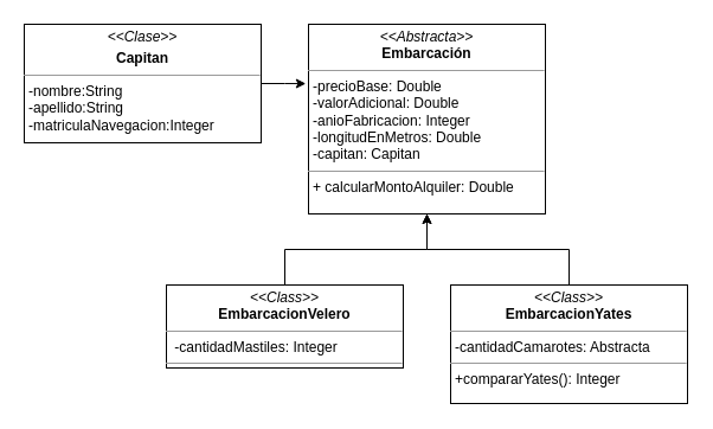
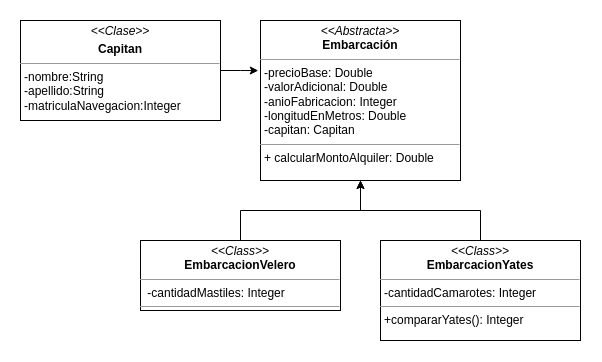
- <mxCell id="6" value="&lt;p style=&quot;margin: 0px ; margin-top: 4px ; text-align: center&quot;&gt;&lt;i&gt;&amp;lt;&amp;lt;Class&amp;gt;&amp;gt;&lt;/i&gt;&lt;br&gt;&lt;b&gt;EmbarcacionYates&lt;/b&gt;&lt;/p&gt;&lt;hr size=&quot;1&quot;&gt;&lt;p style=&quot;margin: 0px ; margin-left: 4px&quot;&gt;-cantidadCamarotes: Abstracta&lt;br&gt;&lt;/p&gt;&lt;hr size=&quot;1&quot;&gt;&lt;p style=&quot;margin: 0px ; margin-left: 4px&quot;&gt;+compararYates(): Integer&lt;br&gt;&lt;/p&gt;" style="verticalAlign=top;align=left;overflow=fill;fontSize=12;fontFamily=Helvetica;html=1;" vertex="1" parent="1"><mxGeometry x="380" y="240" width="200" height="100" as="geometry" /></mxCell>
+ <mxCell id="6" value="&lt;p style=&quot;margin: 0px ; margin-top: 4px ; text-align: center&quot;&gt;&lt;i&gt;&amp;lt;&amp;lt;Class&amp;gt;&amp;gt;&lt;/i&gt;&lt;br&gt;&lt;b&gt;EmbarcacionYates&lt;/b&gt;&lt;/p&gt;&lt;hr size=&quot;1&quot;&gt;&lt;p style=&quot;margin: 0px ; margin-left: 4px&quot;&gt;-cantidadCamarotes: Integer&lt;br&gt;&lt;/p&gt;&lt;hr size=&quot;1&quot;&gt;&lt;p style=&quot;margin: 0px ; margin-left: 4px&quot;&gt;+compararYates(): Integer&lt;br&gt;&lt;/p&gt;" style="verticalAlign=top;align=left;overflow=fill;fontSize=12;fontFamily=Helvetica;html=1;" vertex="1" parent="1"><mxGeometry x="380" y="240" width="200" height="100" as="geometry" /></mxCell>
